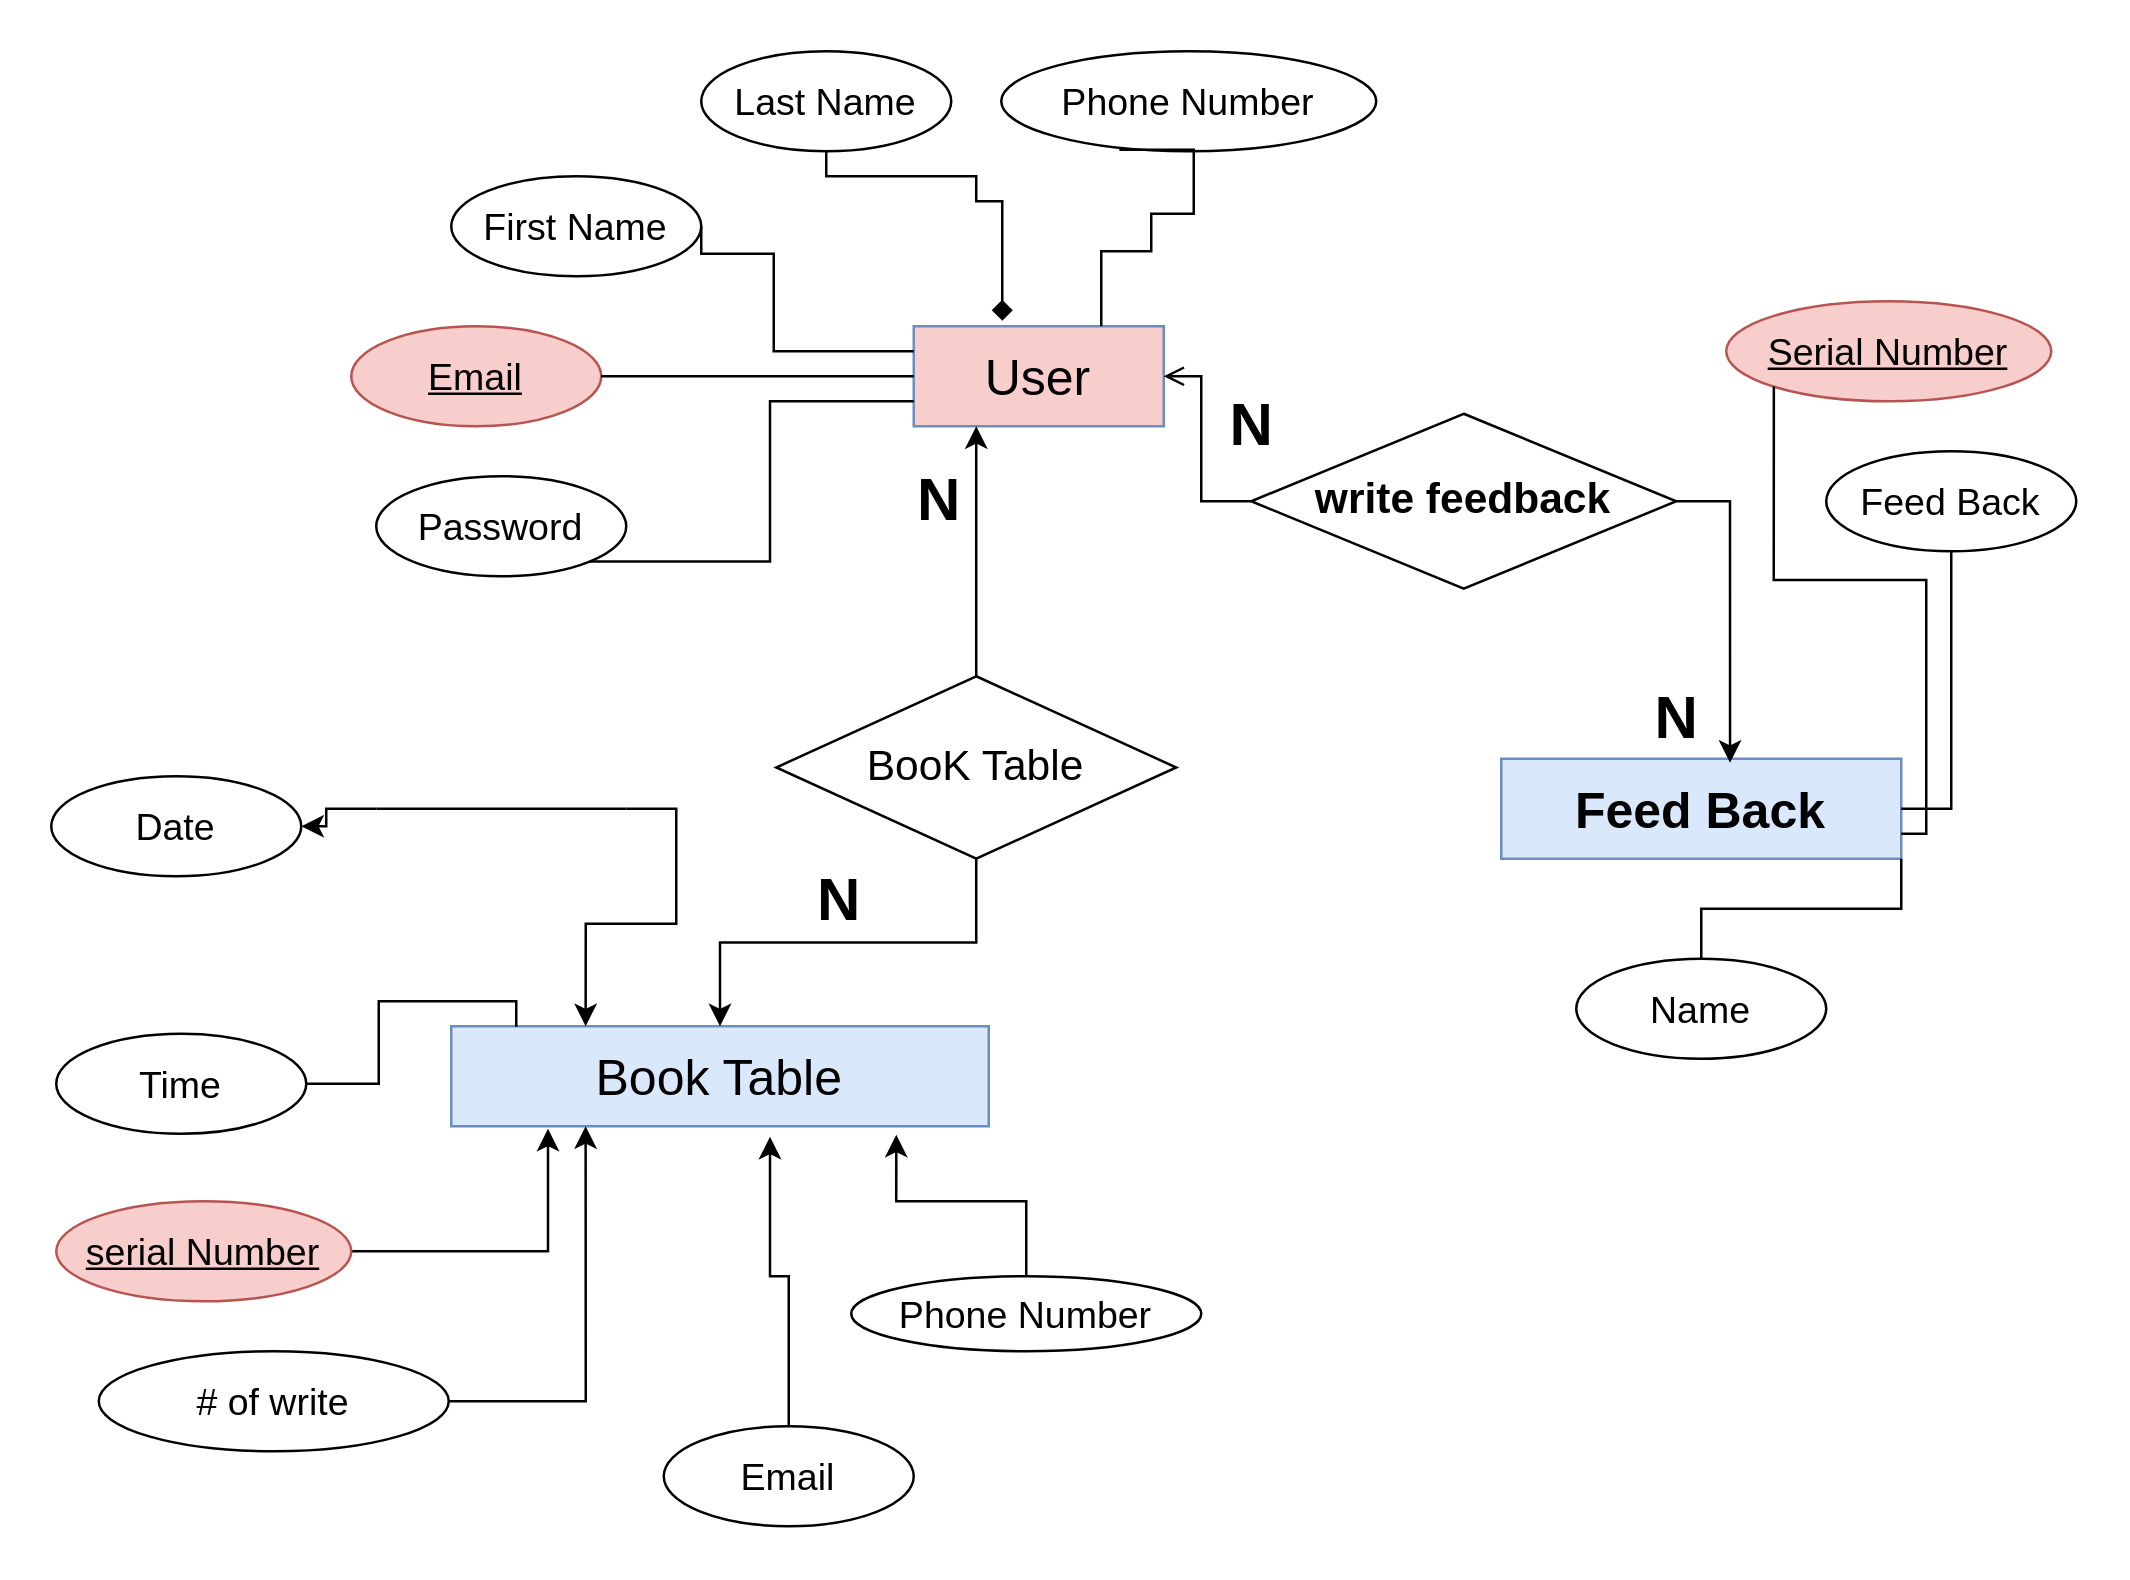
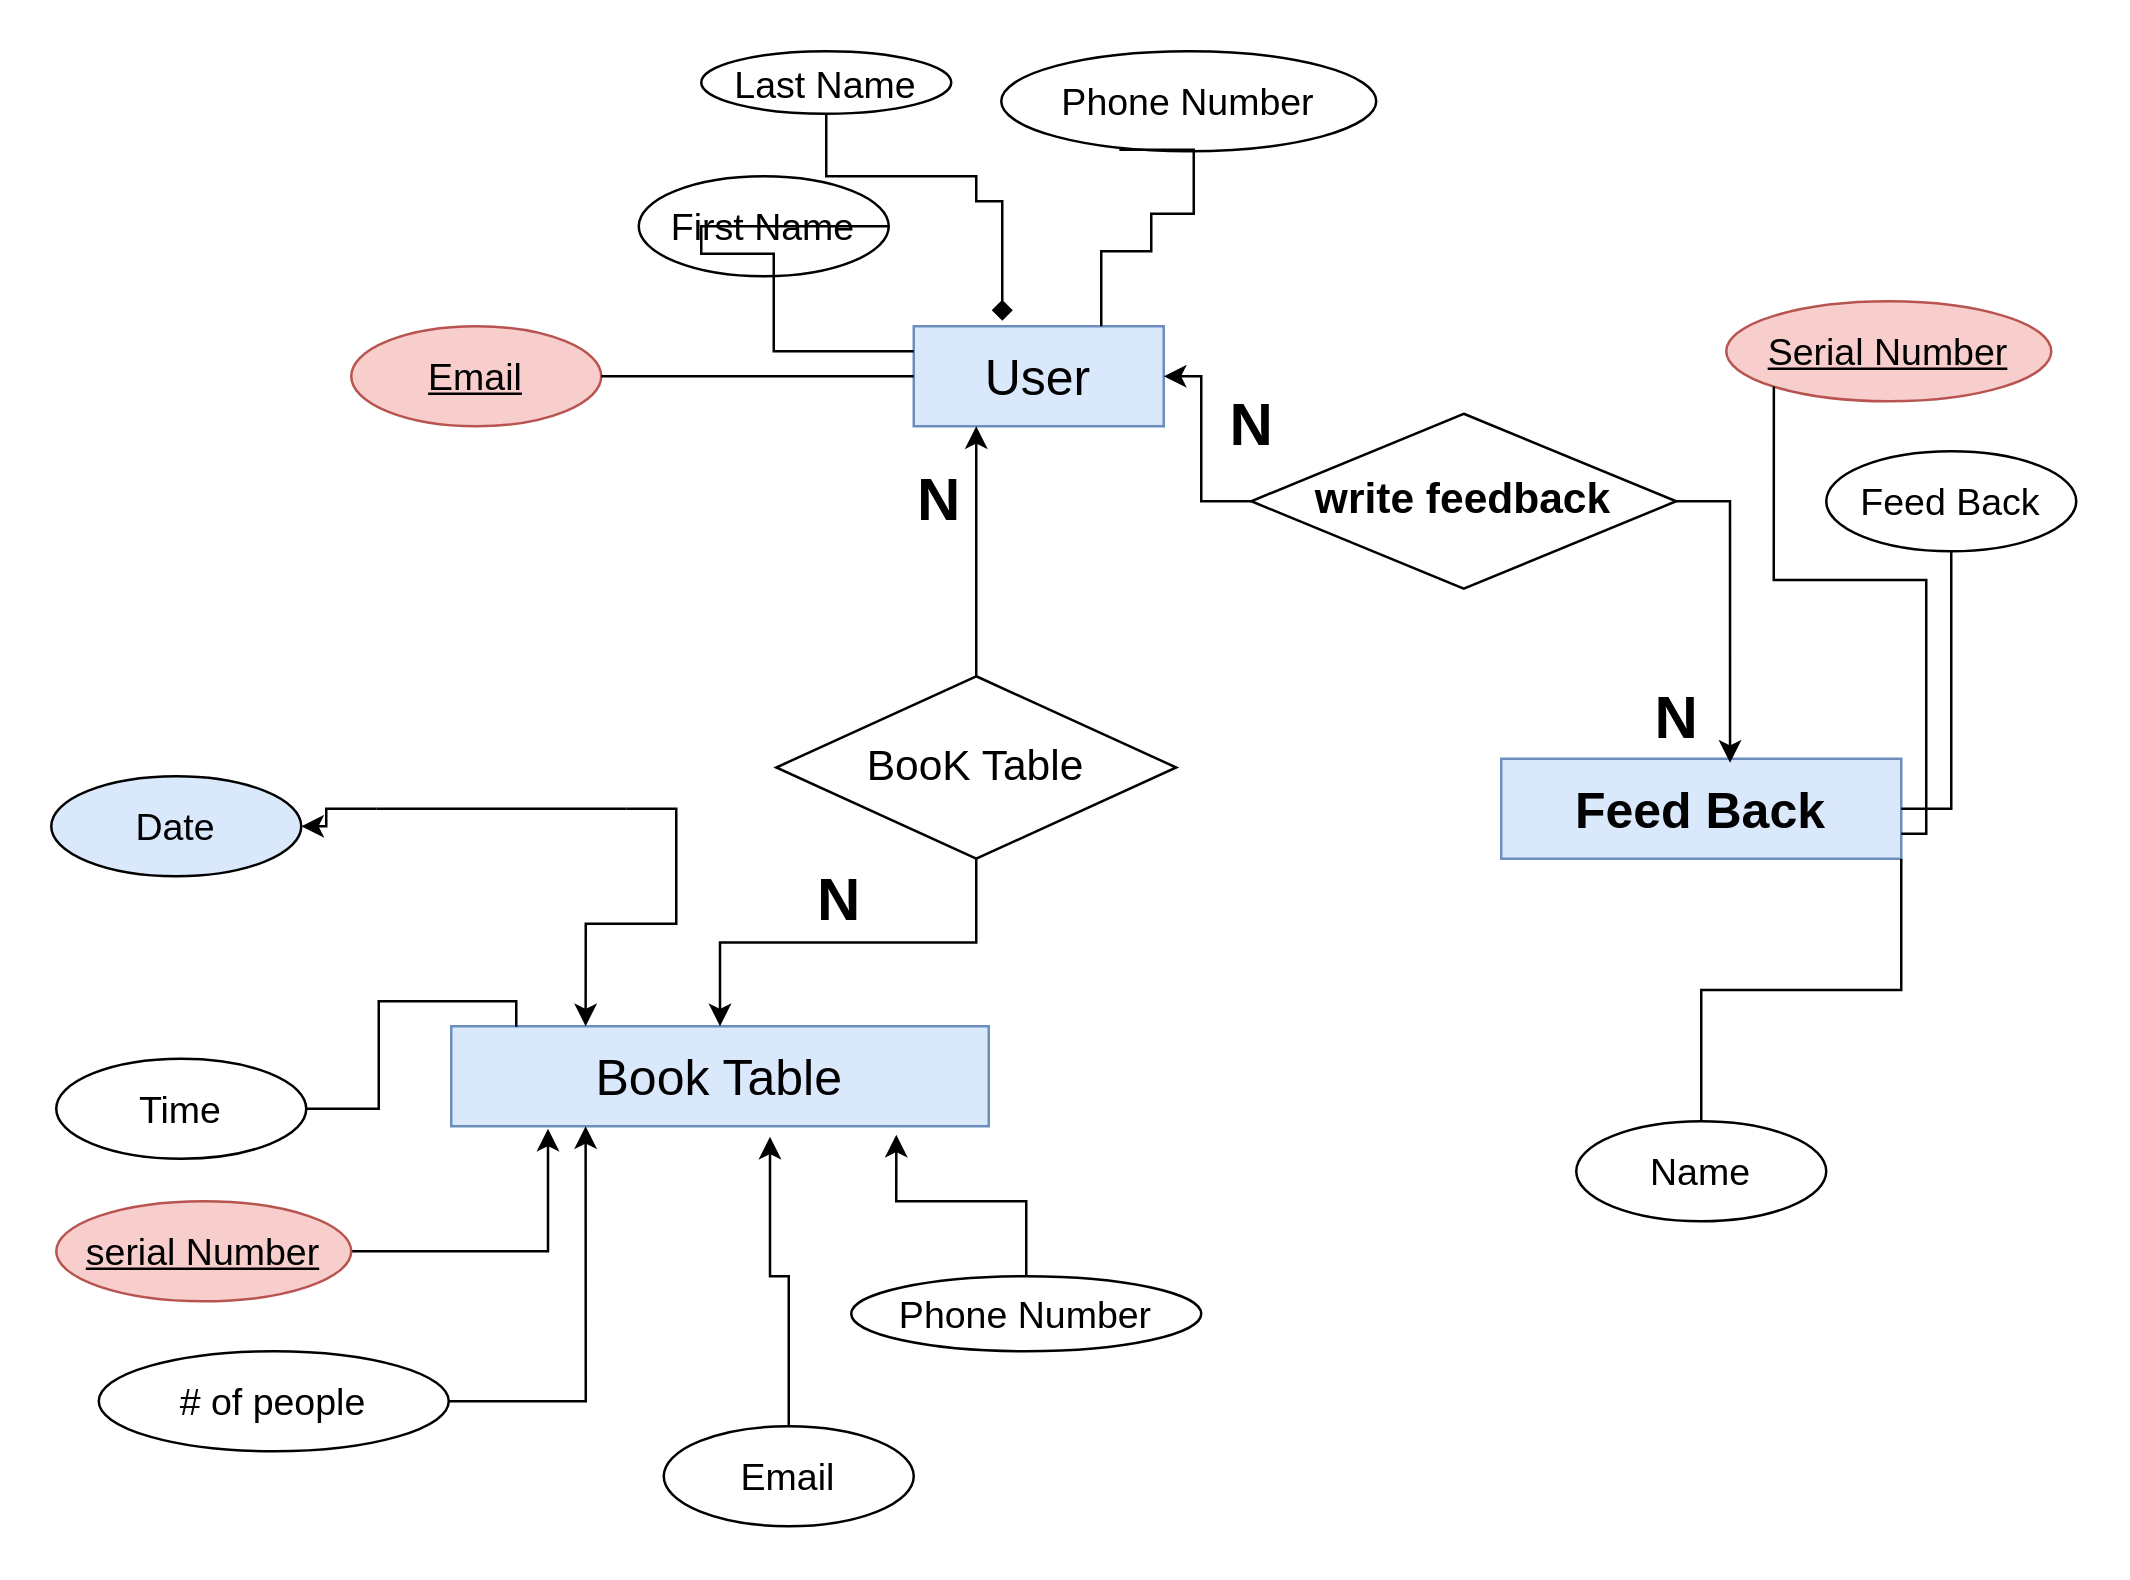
- <mxCell id="4" value="&lt;font style=&quot;font-size: 15px&quot;&gt;Last Name&lt;/font&gt;" style="ellipse;whiteSpace=wrap;html=1;align=center;" vertex="1" parent="1"><mxGeometry x="280" y="20" width="100" height="40" as="geometry" /></mxCell>
+ <mxCell id="4" value="&lt;font style=&quot;font-size: 15px&quot;&gt;Last Name&lt;/font&gt;" style="ellipse;whiteSpace=wrap;html=1;align=center;" vertex="1" parent="1"><mxGeometry x="280" y="20" width="100" height="25" as="geometry" /></mxCell>
- <mxCell id="5" value="&lt;font style=&quot;font-size: 15px&quot;&gt;First Name&lt;/font&gt;" style="ellipse;whiteSpace=wrap;html=1;align=center;" vertex="1" parent="1"><mxGeometry x="180" y="70" width="100" height="40" as="geometry" /></mxCell>
+ <mxCell id="5" value="&lt;font style=&quot;font-size: 15px&quot;&gt;First Name&lt;/font&gt;" style="ellipse;whiteSpace=wrap;html=1;align=center;" vertex="1" parent="1"><mxGeometry x="255" y="70" width="100" height="40" as="geometry" /></mxCell>
- <mxCell id="2" value="&lt;font style=&quot;font-size: 20px&quot;&gt;User&lt;/font&gt;" style="whiteSpace=wrap;html=1;align=center;fillColor=#f8cecc;strokeColor=#6c8ebf;" vertex="1" parent="1"><mxGeometry x="365" y="130" width="100" height="40" as="geometry" /></mxCell>
+ <mxCell id="2" value="&lt;font style=&quot;font-size: 20px&quot;&gt;User&lt;/font&gt;" style="whiteSpace=wrap;html=1;align=center;fillColor=#dae8fc;strokeColor=#6c8ebf;" vertex="1" parent="1"><mxGeometry x="365" y="130" width="100" height="40" as="geometry" /></mxCell>
- <mxCell id="31" value="" style="edgeStyle=orthogonalEdgeStyle;rounded=0;orthogonalLoop=1;jettySize=auto;html=1;endArrow=open;" edge="1" parent="1" source="33" target="2"><mxGeometry relative="1" as="geometry" /></mxCell>
+ <mxCell id="31" value="" style="edgeStyle=orthogonalEdgeStyle;rounded=0;orthogonalLoop=1;jettySize=auto;html=1;" edge="1" parent="1" source="33" target="2"><mxGeometry relative="1" as="geometry" /></mxCell>
- <mxCell id="11" value="" style="endArrow=none;html=1;rounded=0;edgeStyle=orthogonalEdgeStyle;exitX=1;exitY=1;exitDx=0;exitDy=0;entryX=0;entryY=0.75;entryDx=0;entryDy=0;" edge="1" parent="1" source="7" target="2"><mxGeometry relative="1" as="geometry"><mxPoint x="320" y="240" as="sourcePoint" /><mxPoint x="390" y="231" as="targetPoint" /></mxGeometry></mxCell>
- <mxCell id="7" value="&lt;font style=&quot;font-size: 15px&quot;&gt;Password&lt;/font&gt;" style="ellipse;whiteSpace=wrap;html=1;align=center;" vertex="1" parent="1"><mxGeometry x="150" y="190" width="100" height="40" as="geometry" /></mxCell>
- <mxCell id="16" value="&lt;span style=&quot;font-size: 15px&quot;&gt;Date&lt;/span&gt;" style="ellipse;whiteSpace=wrap;html=1;align=center;" vertex="1" parent="1"><mxGeometry x="20" y="310" width="100" height="40" as="geometry" /></mxCell>
+ <mxCell id="16" value="&lt;span style=&quot;font-size: 15px&quot;&gt;Date&lt;/span&gt;" style="ellipse;whiteSpace=wrap;html=1;align=center;fillColor=#dae8fc;" vertex="1" parent="1"><mxGeometry x="20" y="310" width="100" height="40" as="geometry" /></mxCell>
- <mxCell id="27" value="&lt;font style=&quot;font-size: 15px&quot;&gt;Name&lt;/font&gt;" style="ellipse;whiteSpace=wrap;html=1;align=center;" vertex="1" parent="1"><mxGeometry x="630" y="383" width="100" height="40" as="geometry" /></mxCell>
+ <mxCell id="27" value="&lt;font style=&quot;font-size: 15px&quot;&gt;Name&lt;/font&gt;" style="ellipse;whiteSpace=wrap;html=1;align=center;" vertex="1" parent="1"><mxGeometry x="630" y="448" width="100" height="40" as="geometry" /></mxCell>
- <mxCell id="17" value="&lt;span style=&quot;font-size: 15px&quot;&gt;Time&lt;/span&gt;" style="ellipse;whiteSpace=wrap;html=1;align=center;" vertex="1" parent="1"><mxGeometry x="22" y="413" width="100" height="40" as="geometry" /></mxCell>
+ <mxCell id="17" value="&lt;span style=&quot;font-size: 15px&quot;&gt;Time&lt;/span&gt;" style="ellipse;whiteSpace=wrap;html=1;align=center;" vertex="1" parent="1"><mxGeometry x="22" y="423" width="100" height="40" as="geometry" /></mxCell>
- <mxCell id="21" value="&lt;span style=&quot;font-size: 15px&quot;&gt;# of write&lt;/span&gt;" style="ellipse;whiteSpace=wrap;html=1;align=center;" vertex="1" parent="1"><mxGeometry x="39" y="540" width="140" height="40" as="geometry" /></mxCell>
+ <mxCell id="21" value="&lt;span style=&quot;font-size: 15px&quot;&gt;# of people&lt;/span&gt;" style="ellipse;whiteSpace=wrap;html=1;align=center;" vertex="1" parent="1"><mxGeometry x="39" y="540" width="140" height="40" as="geometry" /></mxCell>
